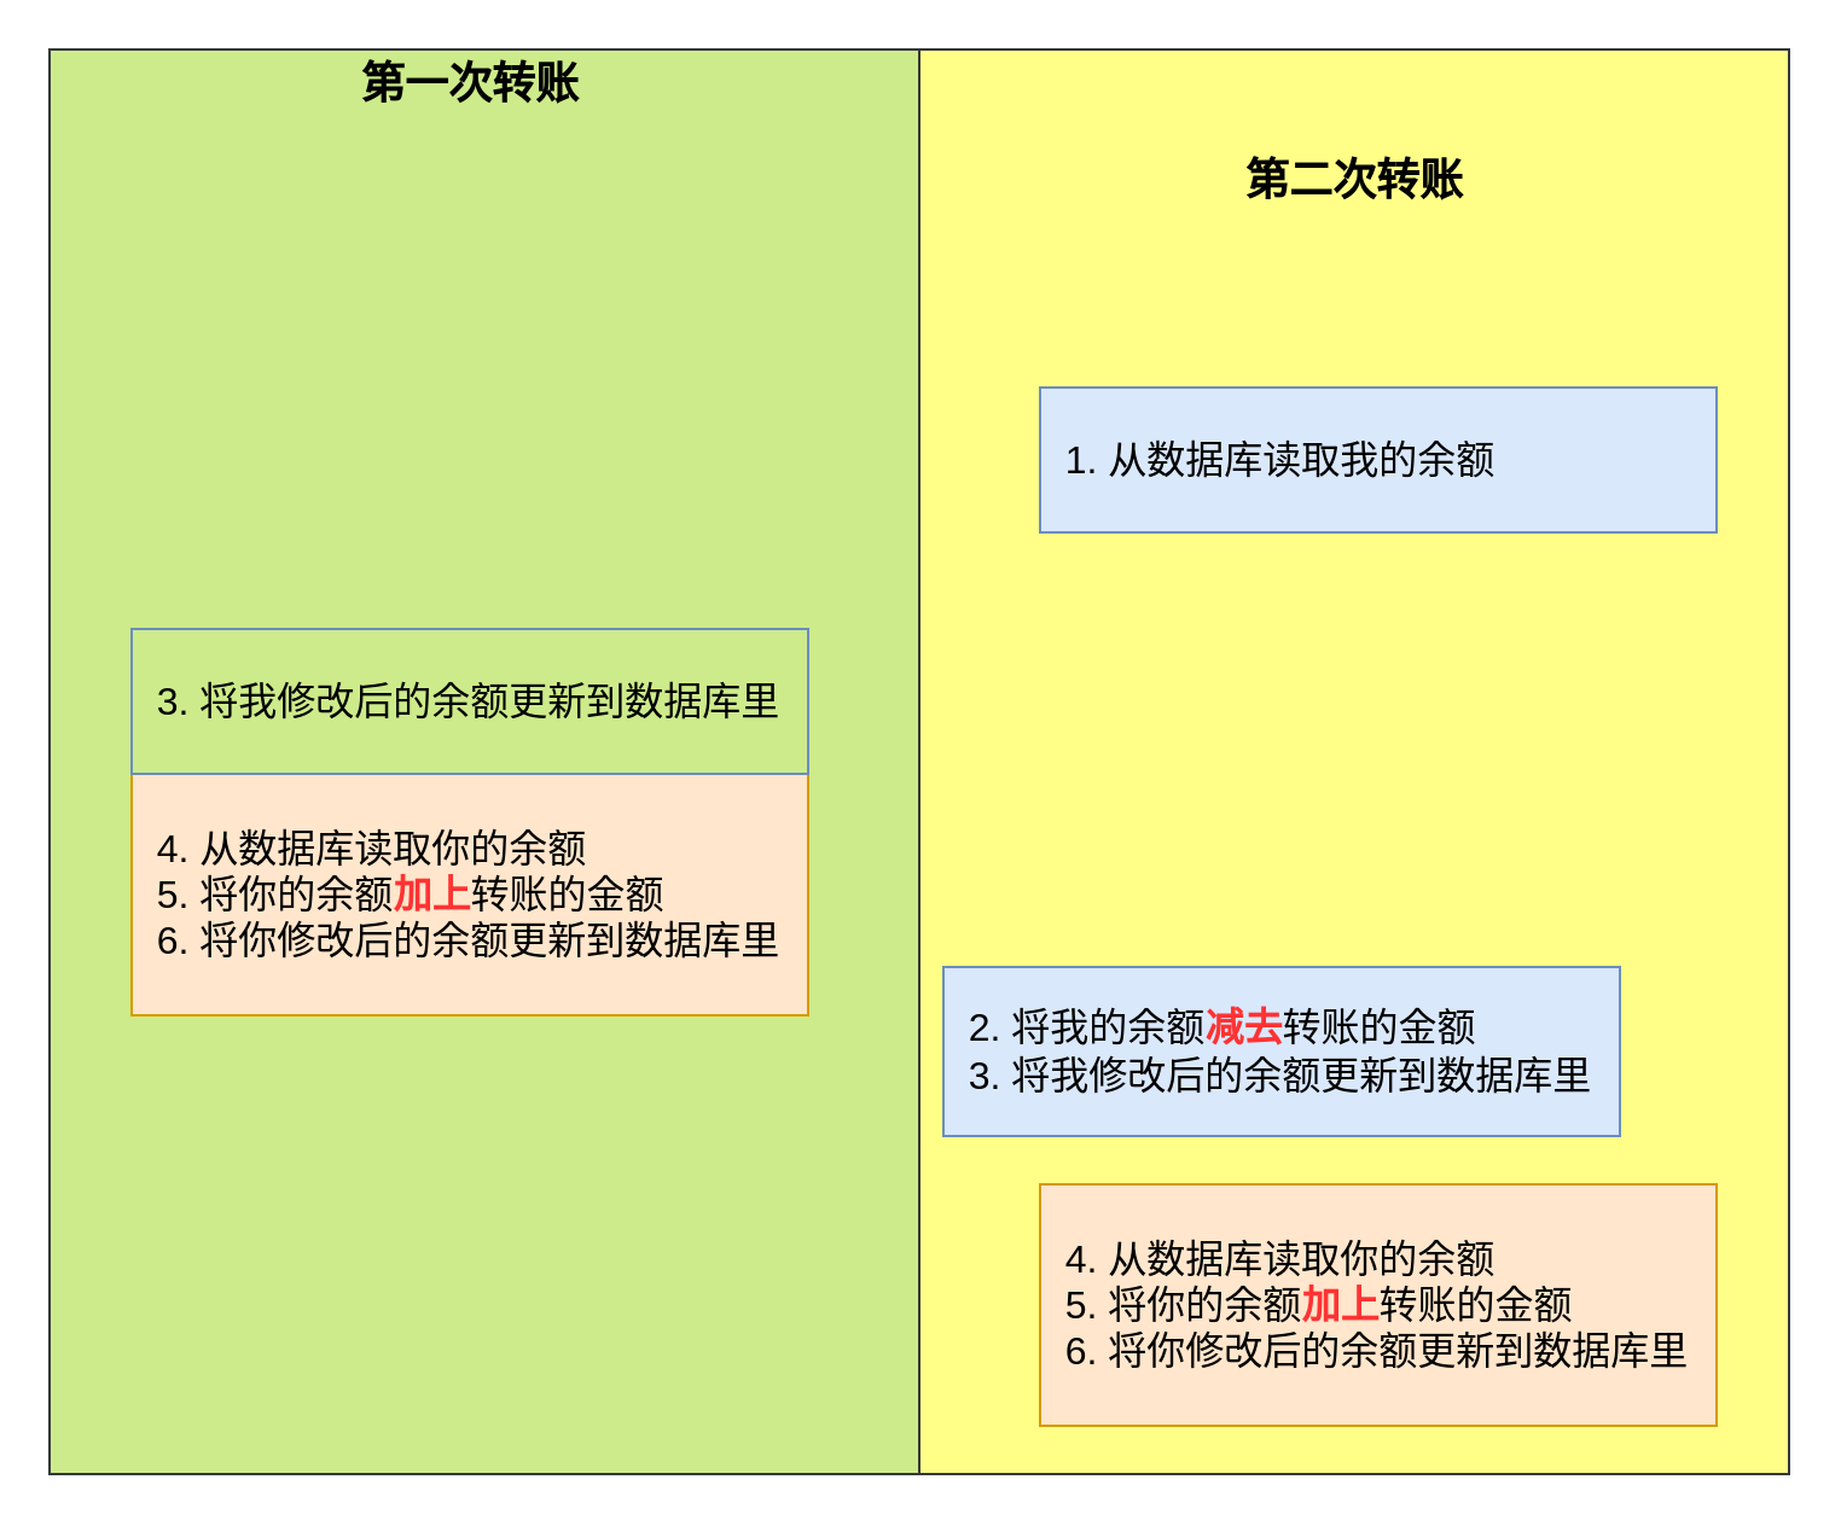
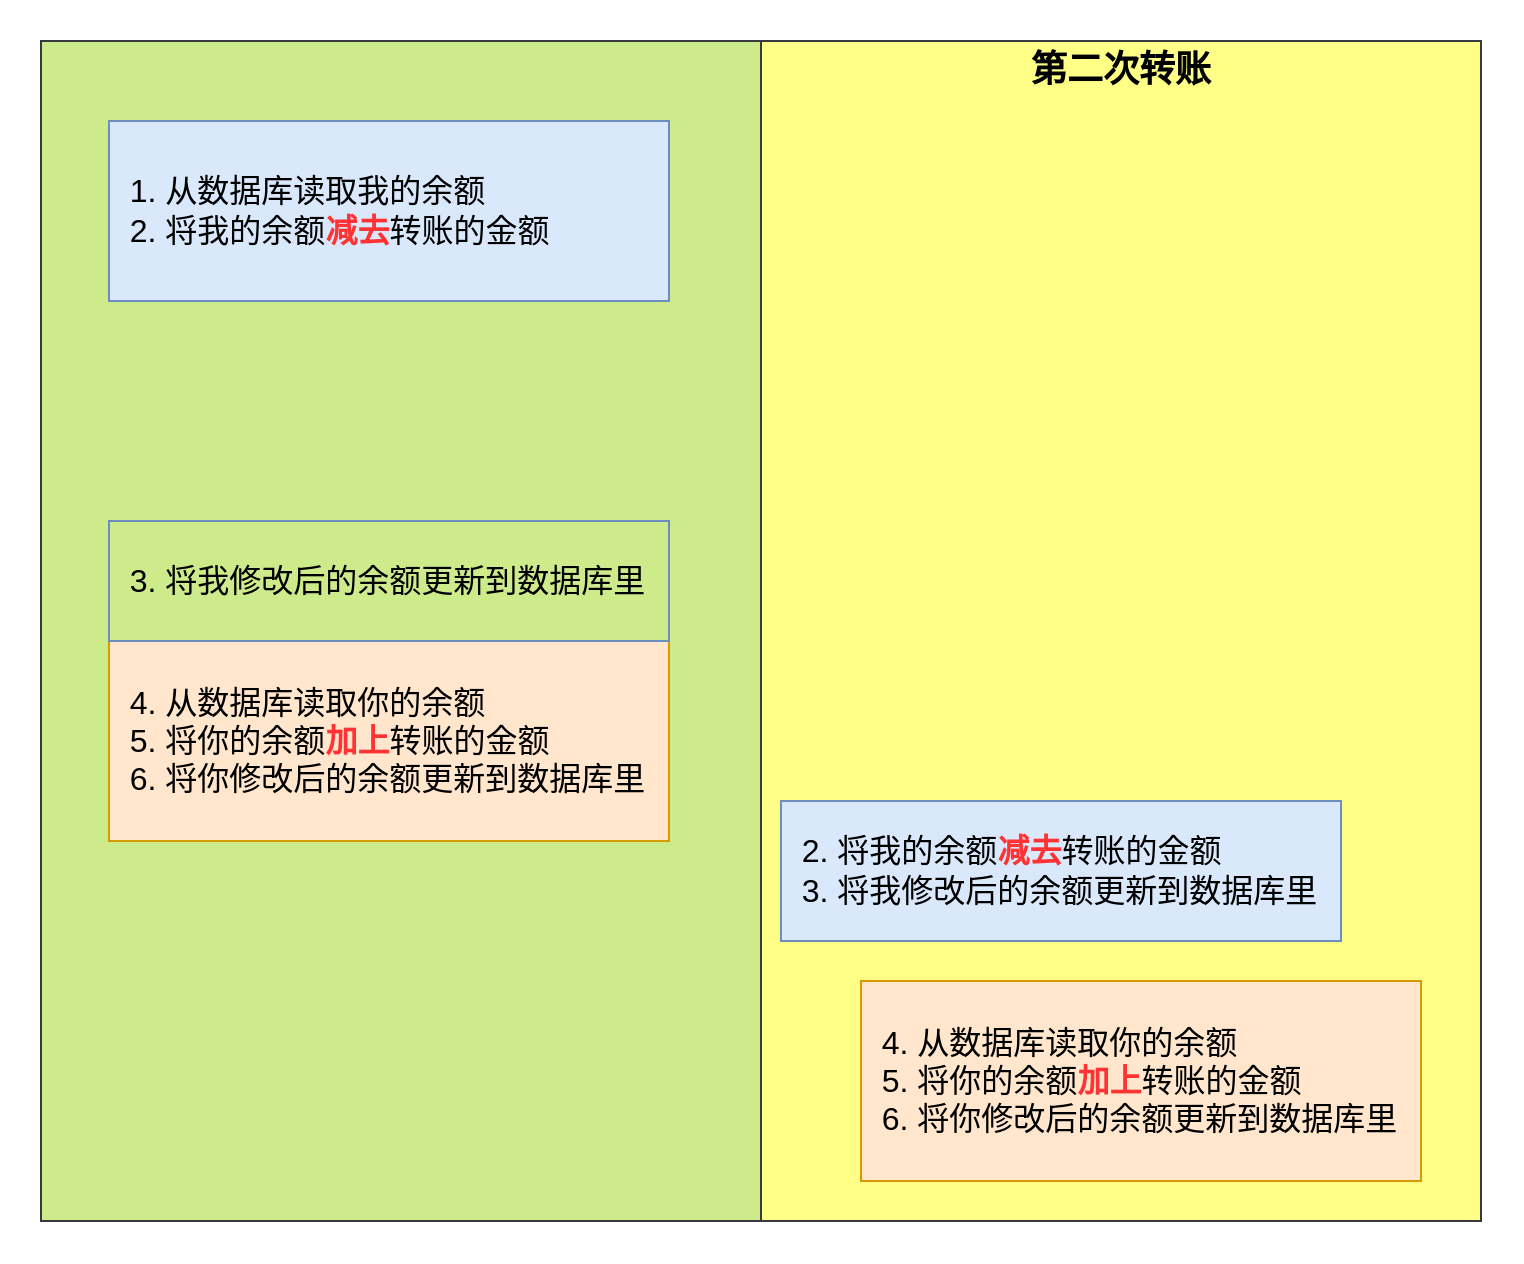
- <mxCell id="10" value="第一次转账" style="text;html=1;align=center;verticalAlign=middle;resizable=0;points=[];autosize=1;strokeColor=none;fontSize=18;fontStyle=1" vertex="1" parent="1"><mxGeometry x="139" y="20" width="110" height="30" as="geometry" /></mxCell>
- <mxCell id="11" value="第二次转账" style="text;html=1;align=center;verticalAlign=middle;resizable=0;points=[];autosize=1;strokeColor=none;fontSize=18;fontStyle=1" vertex="1" parent="1"><mxGeometry x="505" y="60" width="110" height="30" as="geometry" /></mxCell>
+ <mxCell id="11" value="第二次转账" style="text;html=1;align=center;verticalAlign=middle;resizable=0;points=[];autosize=1;strokeColor=none;fontSize=18;fontStyle=1" vertex="1" parent="1"><mxGeometry x="505" y="20" width="110" height="30" as="geometry" /></mxCell>
+ <mxCell id="6" value="&amp;nbsp; 1. 从数据库读取我的余额&lt;br style=&quot;font-size: 16px&quot;&gt;&amp;nbsp; 2. 将我的余额&lt;b style=&quot;font-size: 16px&quot;&gt;&lt;font color=&quot;#ff3333&quot;&gt;减去&lt;/font&gt;&lt;/b&gt;转账的金额" style="rounded=0;whiteSpace=wrap;html=1;align=left;fillColor=#dae8fc;strokeColor=#6c8ebf;fontSize=16;" vertex="1" parent="1"><mxGeometry x="54" y="60" width="280" height="90" as="geometry" /></mxCell>
- <mxCell id="4" value="&amp;nbsp; 1. 从数据库读取我的余额" style="rounded=0;whiteSpace=wrap;html=1;align=left;fillColor=#dae8fc;strokeColor=#6c8ebf;fontSize=16;" vertex="1" parent="1"><mxGeometry x="430" y="160" width="280" height="60" as="geometry" /></mxCell>
